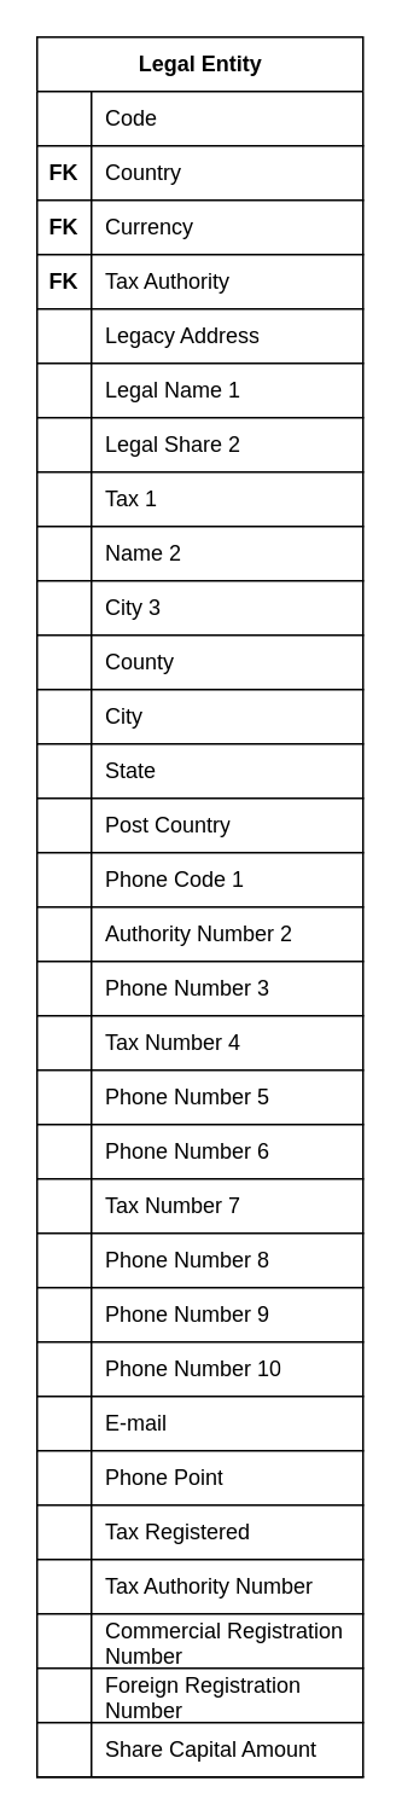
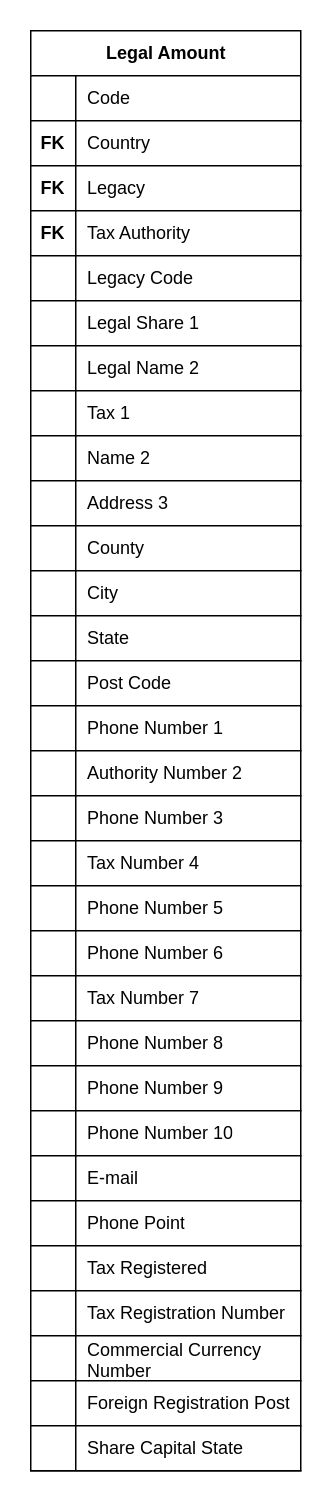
- <mxCell id="2" value="Legal Entity" style="shape=table;startSize=30;container=1;collapsible=1;childLayout=tableLayout;fixedRows=1;rowLines=0;fontStyle=1;align=center;resizeLast=1;html=1;" parent="1" vertex="1"><mxGeometry x="20" y="20" width="180" height="960" as="geometry"><mxRectangle x="100" y="100" width="70" height="30" as="alternateBounds" /></mxGeometry></mxCell>
+ <mxCell id="2" value="Legal Amount" style="shape=table;startSize=30;container=1;collapsible=1;childLayout=tableLayout;fixedRows=1;rowLines=0;fontStyle=1;align=center;resizeLast=1;html=1;" parent="1" vertex="1"><mxGeometry x="20" y="20" width="180" height="960" as="geometry"><mxRectangle x="100" y="100" width="70" height="30" as="alternateBounds" /></mxGeometry></mxCell>
- <mxCell id="11" value="Currency" style="shape=partialRectangle;connectable=0;fillColor=none;top=0;left=0;bottom=0;right=0;align=left;spacingLeft=6;overflow=hidden;whiteSpace=wrap;html=1;" parent="9" vertex="1"><mxGeometry x="30" width="150" height="30" as="geometry"><mxRectangle width="150" height="30" as="alternateBounds" /></mxGeometry></mxCell>
+ <mxCell id="11" value="Legacy" style="shape=partialRectangle;connectable=0;fillColor=none;top=0;left=0;bottom=0;right=0;align=left;spacingLeft=6;overflow=hidden;whiteSpace=wrap;html=1;" parent="9" vertex="1"><mxGeometry x="30" width="150" height="30" as="geometry"><mxRectangle width="150" height="30" as="alternateBounds" /></mxGeometry></mxCell>
- <mxCell id="17" value="Legacy Address" style="shape=partialRectangle;connectable=0;fillColor=none;top=0;left=0;bottom=0;right=0;align=left;spacingLeft=6;overflow=hidden;whiteSpace=wrap;html=1;" parent="15" vertex="1"><mxGeometry x="30" width="150" height="30" as="geometry"><mxRectangle width="150" height="30" as="alternateBounds" /></mxGeometry></mxCell>
+ <mxCell id="17" value="Legacy Code" style="shape=partialRectangle;connectable=0;fillColor=none;top=0;left=0;bottom=0;right=0;align=left;spacingLeft=6;overflow=hidden;whiteSpace=wrap;html=1;" parent="15" vertex="1"><mxGeometry x="30" width="150" height="30" as="geometry"><mxRectangle width="150" height="30" as="alternateBounds" /></mxGeometry></mxCell>
- <mxCell id="20" value="Legal Name 1" style="shape=partialRectangle;connectable=0;fillColor=none;top=0;left=0;bottom=0;right=0;align=left;spacingLeft=6;overflow=hidden;whiteSpace=wrap;html=1;" parent="18" vertex="1"><mxGeometry x="30" width="150" height="30" as="geometry"><mxRectangle width="150" height="30" as="alternateBounds" /></mxGeometry></mxCell>
+ <mxCell id="20" value="Legal Share 1" style="shape=partialRectangle;connectable=0;fillColor=none;top=0;left=0;bottom=0;right=0;align=left;spacingLeft=6;overflow=hidden;whiteSpace=wrap;html=1;" parent="18" vertex="1"><mxGeometry x="30" width="150" height="30" as="geometry"><mxRectangle width="150" height="30" as="alternateBounds" /></mxGeometry></mxCell>
- <mxCell id="23" value="Legal Share 2" style="shape=partialRectangle;connectable=0;fillColor=none;top=0;left=0;bottom=0;right=0;align=left;spacingLeft=6;overflow=hidden;whiteSpace=wrap;html=1;" parent="21" vertex="1"><mxGeometry x="30" width="150" height="30" as="geometry"><mxRectangle width="150" height="30" as="alternateBounds" /></mxGeometry></mxCell>
+ <mxCell id="23" value="Legal Name 2" style="shape=partialRectangle;connectable=0;fillColor=none;top=0;left=0;bottom=0;right=0;align=left;spacingLeft=6;overflow=hidden;whiteSpace=wrap;html=1;" parent="21" vertex="1"><mxGeometry x="30" width="150" height="30" as="geometry"><mxRectangle width="150" height="30" as="alternateBounds" /></mxGeometry></mxCell>
- <mxCell id="32" value="City 3" style="shape=partialRectangle;connectable=0;fillColor=none;top=0;left=0;bottom=0;right=0;align=left;spacingLeft=6;overflow=hidden;whiteSpace=wrap;html=1;" parent="30" vertex="1"><mxGeometry x="30" width="150" height="30" as="geometry"><mxRectangle width="150" height="30" as="alternateBounds" /></mxGeometry></mxCell>
+ <mxCell id="32" value="Address 3" style="shape=partialRectangle;connectable=0;fillColor=none;top=0;left=0;bottom=0;right=0;align=left;spacingLeft=6;overflow=hidden;whiteSpace=wrap;html=1;" parent="30" vertex="1"><mxGeometry x="30" width="150" height="30" as="geometry"><mxRectangle width="150" height="30" as="alternateBounds" /></mxGeometry></mxCell>
- <mxCell id="44" value="Post Country" style="shape=partialRectangle;connectable=0;fillColor=none;top=0;left=0;bottom=0;right=0;align=left;spacingLeft=6;overflow=hidden;whiteSpace=wrap;html=1;" parent="42" vertex="1"><mxGeometry x="30" width="150" height="30" as="geometry"><mxRectangle width="150" height="30" as="alternateBounds" /></mxGeometry></mxCell>
+ <mxCell id="44" value="Post Code" style="shape=partialRectangle;connectable=0;fillColor=none;top=0;left=0;bottom=0;right=0;align=left;spacingLeft=6;overflow=hidden;whiteSpace=wrap;html=1;" parent="42" vertex="1"><mxGeometry x="30" width="150" height="30" as="geometry"><mxRectangle width="150" height="30" as="alternateBounds" /></mxGeometry></mxCell>
- <mxCell id="47" value="Phone Code 1" style="shape=partialRectangle;connectable=0;fillColor=none;top=0;left=0;bottom=0;right=0;align=left;spacingLeft=6;overflow=hidden;whiteSpace=wrap;html=1;" parent="45" vertex="1"><mxGeometry x="30" width="150" height="30" as="geometry"><mxRectangle width="150" height="30" as="alternateBounds" /></mxGeometry></mxCell>
+ <mxCell id="47" value="Phone Number 1" style="shape=partialRectangle;connectable=0;fillColor=none;top=0;left=0;bottom=0;right=0;align=left;spacingLeft=6;overflow=hidden;whiteSpace=wrap;html=1;" parent="45" vertex="1"><mxGeometry x="30" width="150" height="30" as="geometry"><mxRectangle width="150" height="30" as="alternateBounds" /></mxGeometry></mxCell>
- <mxCell id="86" value="Tax Authority Number" style="shape=partialRectangle;connectable=0;fillColor=none;top=0;left=0;bottom=0;right=0;align=left;spacingLeft=6;overflow=hidden;whiteSpace=wrap;html=1;" parent="84" vertex="1"><mxGeometry x="30" width="150" height="30" as="geometry"><mxRectangle width="150" height="30" as="alternateBounds" /></mxGeometry></mxCell>
+ <mxCell id="86" value="Tax Registration Number" style="shape=partialRectangle;connectable=0;fillColor=none;top=0;left=0;bottom=0;right=0;align=left;spacingLeft=6;overflow=hidden;whiteSpace=wrap;html=1;" parent="84" vertex="1"><mxGeometry x="30" width="150" height="30" as="geometry"><mxRectangle width="150" height="30" as="alternateBounds" /></mxGeometry></mxCell>
- <mxCell id="89" value="Commercial Registration Number" style="shape=partialRectangle;connectable=0;fillColor=none;top=0;left=0;bottom=0;right=0;align=left;spacingLeft=6;overflow=hidden;whiteSpace=wrap;html=1;" parent="87" vertex="1"><mxGeometry x="30" width="150" height="30" as="geometry"><mxRectangle width="150" height="30" as="alternateBounds" /></mxGeometry></mxCell>
+ <mxCell id="89" value="Commercial Currency Number" style="shape=partialRectangle;connectable=0;fillColor=none;top=0;left=0;bottom=0;right=0;align=left;spacingLeft=6;overflow=hidden;whiteSpace=wrap;html=1;" parent="87" vertex="1"><mxGeometry x="30" width="150" height="30" as="geometry"><mxRectangle width="150" height="30" as="alternateBounds" /></mxGeometry></mxCell>
- <mxCell id="92" value="Foreign Registration Number" style="shape=partialRectangle;connectable=0;fillColor=none;top=0;left=0;bottom=0;right=0;align=left;spacingLeft=6;overflow=hidden;whiteSpace=wrap;html=1;" parent="90" vertex="1"><mxGeometry x="30" width="150" height="30" as="geometry"><mxRectangle width="150" height="30" as="alternateBounds" /></mxGeometry></mxCell>
+ <mxCell id="92" value="Foreign Registration Post" style="shape=partialRectangle;connectable=0;fillColor=none;top=0;left=0;bottom=0;right=0;align=left;spacingLeft=6;overflow=hidden;whiteSpace=wrap;html=1;" parent="90" vertex="1"><mxGeometry x="30" width="150" height="30" as="geometry"><mxRectangle width="150" height="30" as="alternateBounds" /></mxGeometry></mxCell>
- <mxCell id="95" value="Share Capital Amount" style="shape=partialRectangle;connectable=0;fillColor=none;top=0;left=0;bottom=0;right=0;align=left;spacingLeft=6;overflow=hidden;whiteSpace=wrap;html=1;" parent="93" vertex="1"><mxGeometry x="30" width="150" height="30" as="geometry"><mxRectangle width="150" height="30" as="alternateBounds" /></mxGeometry></mxCell>
+ <mxCell id="95" value="Share Capital State" style="shape=partialRectangle;connectable=0;fillColor=none;top=0;left=0;bottom=0;right=0;align=left;spacingLeft=6;overflow=hidden;whiteSpace=wrap;html=1;" parent="93" vertex="1"><mxGeometry x="30" width="150" height="30" as="geometry"><mxRectangle width="150" height="30" as="alternateBounds" /></mxGeometry></mxCell>
